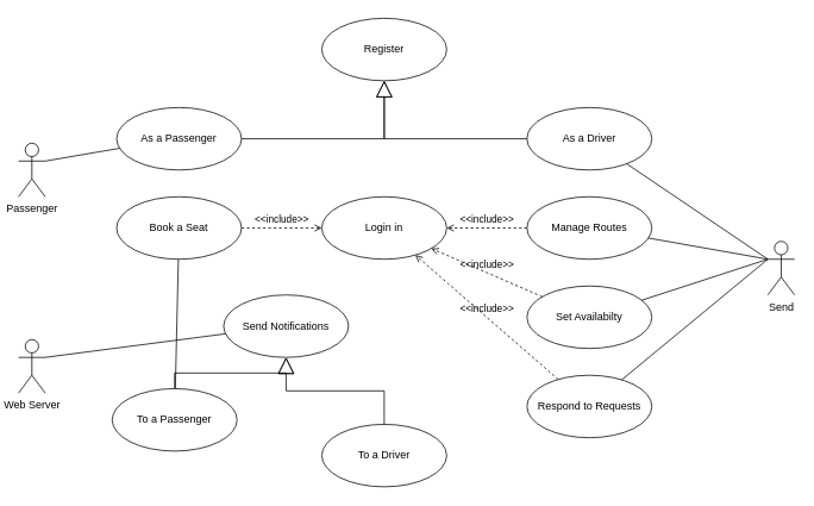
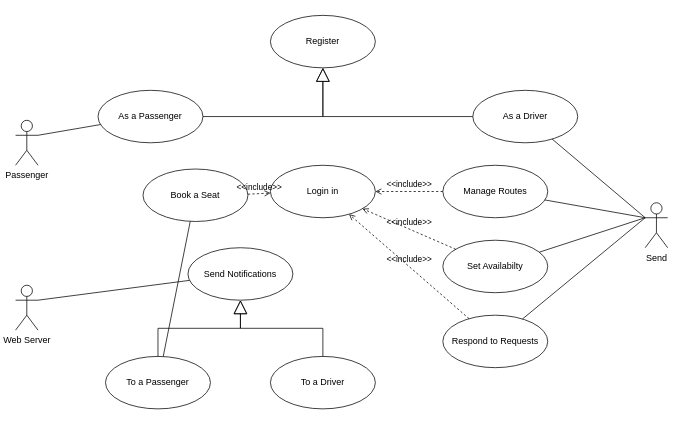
- <mxCell id="3" value="As a Driver" style="ellipse;whiteSpace=wrap;html=1;" vertex="1" parent="1"><mxGeometry x="590" y="120" width="140" height="70" as="geometry" /></mxCell>
+ <mxCell id="3" value="As a Driver" style="ellipse;whiteSpace=wrap;html=1;" vertex="1" parent="1"><mxGeometry x="630" y="120" width="140" height="70" as="geometry" /></mxCell>
- <mxCell id="14" value="Book a Seat" style="ellipse;whiteSpace=wrap;html=1;" vertex="1" parent="1"><mxGeometry x="130" y="220" width="140" height="70" as="geometry" /></mxCell>
+ <mxCell id="14" value="Book a Seat" style="ellipse;whiteSpace=wrap;html=1;" vertex="1" parent="1"><mxGeometry x="190" y="225" width="140" height="70" as="geometry" /></mxCell>
- <mxCell id="27" value="To a Passenger" style="ellipse;whiteSpace=wrap;html=1;" vertex="1" parent="1"><mxGeometry x="125" y="435" width="140" height="70" as="geometry" /></mxCell>
+ <mxCell id="27" value="To a Passenger" style="ellipse;whiteSpace=wrap;html=1;" vertex="1" parent="1"><mxGeometry x="140" y="475" width="140" height="70" as="geometry" /></mxCell>
